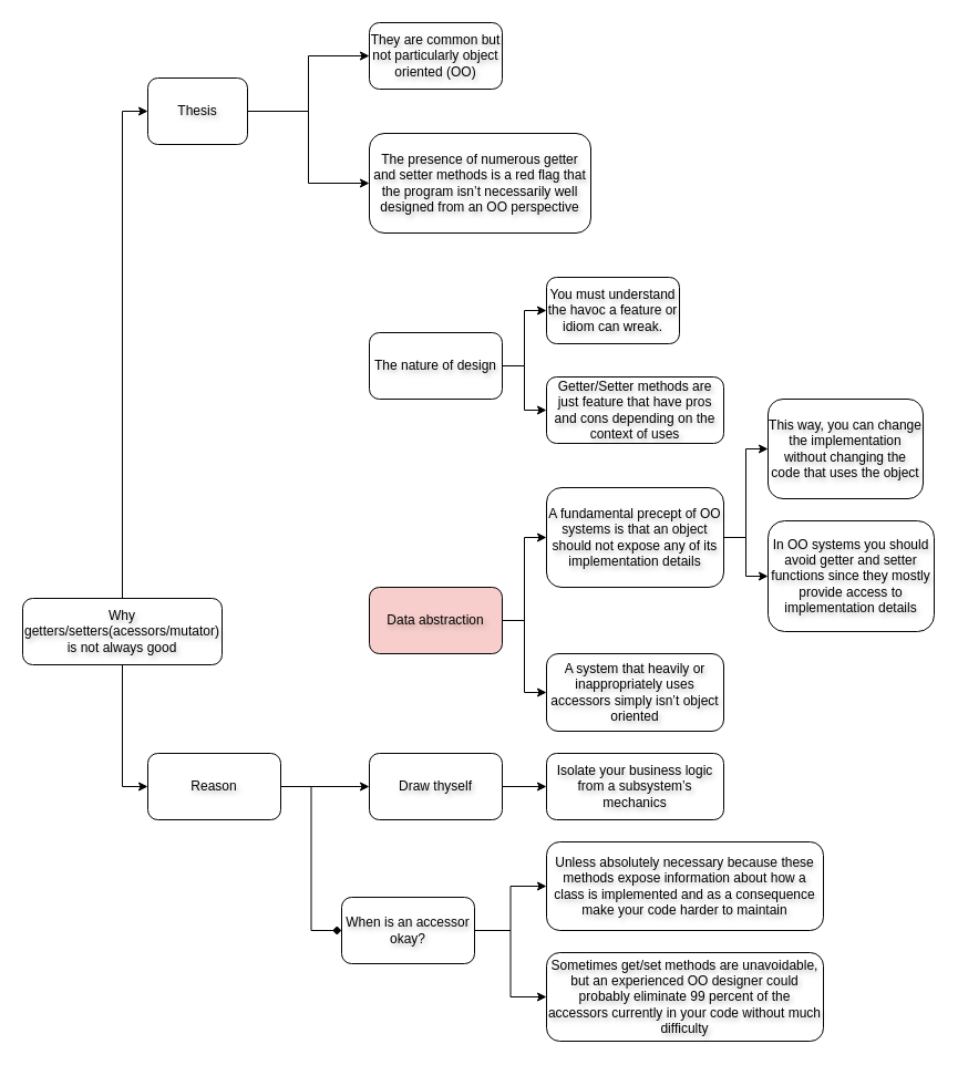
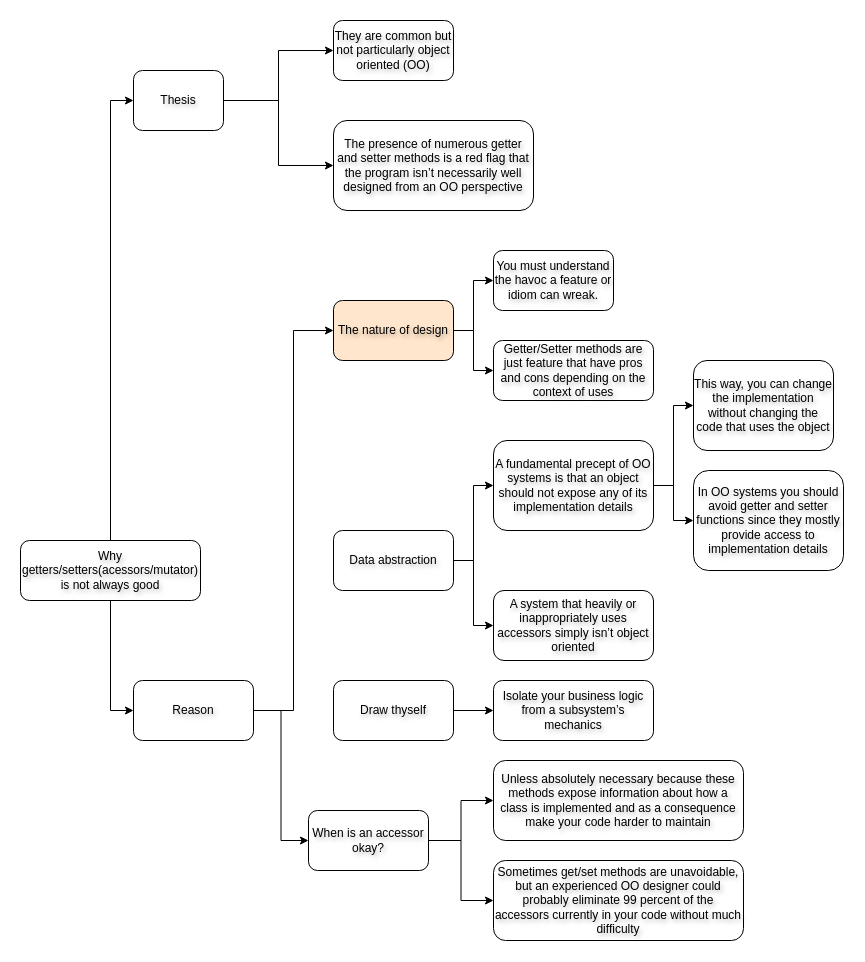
- <mxCell id="15" value="The nature of design" style="rounded=1;whiteSpace=wrap;html=1;shadow=0;textShadow=1;" parent="1" vertex="1"><mxGeometry x="333" y="300" width="120" height="60" as="geometry" /></mxCell>
+ <mxCell id="15" value="The nature of design" style="rounded=1;whiteSpace=wrap;html=1;shadow=0;textShadow=1;fillColor=#ffe6cc;" parent="1" vertex="1"><mxGeometry x="333" y="300" width="120" height="60" as="geometry" /></mxCell>
- <mxCell id="20" value="Data abstraction" style="rounded=1;whiteSpace=wrap;html=1;shadow=0;textShadow=1;fillColor=#f8cecc;" parent="1" vertex="1"><mxGeometry x="333" y="530" width="120" height="60" as="geometry" /></mxCell>
+ <mxCell id="20" value="Data abstraction" style="rounded=1;whiteSpace=wrap;html=1;shadow=0;textShadow=1;" parent="1" vertex="1"><mxGeometry x="333" y="530" width="120" height="60" as="geometry" /></mxCell>
- <mxCell id="10" value="" style="edgeStyle=orthogonalEdgeStyle;rounded=0;orthogonalLoop=1;jettySize=auto;html=1;exitX=1;exitY=0.5;exitDx=0;exitDy=0;shadow=0;textShadow=1;" parent="1" source="12" target="28" edge="1"><mxGeometry relative="1" as="geometry" /></mxCell>
+ <mxCell id="10" value="" style="edgeStyle=orthogonalEdgeStyle;rounded=0;orthogonalLoop=1;jettySize=auto;html=1;exitX=1;exitY=0.5;exitDx=0;exitDy=0;entryX=0;entryY=0.5;entryDx=0;entryDy=0;shadow=0;textShadow=1;" parent="1" source="12" target="15" edge="1"><mxGeometry relative="1" as="geometry" /></mxCell>
- <mxCell id="11" value="" style="edgeStyle=orthogonalEdgeStyle;rounded=0;orthogonalLoop=1;jettySize=auto;html=1;exitX=1;exitY=0.5;exitDx=0;exitDy=0;entryX=0;entryY=0.5;entryDx=0;entryDy=0;shadow=0;textShadow=1;endArrow=diamond;" parent="1" source="12" target="32" edge="1"><mxGeometry relative="1" as="geometry" /></mxCell>
+ <mxCell id="11" value="" style="edgeStyle=orthogonalEdgeStyle;rounded=0;orthogonalLoop=1;jettySize=auto;html=1;exitX=1;exitY=0.5;exitDx=0;exitDy=0;entryX=0;entryY=0.5;entryDx=0;entryDy=0;shadow=0;textShadow=1;" parent="1" source="12" target="32" edge="1"><mxGeometry relative="1" as="geometry" /></mxCell>
